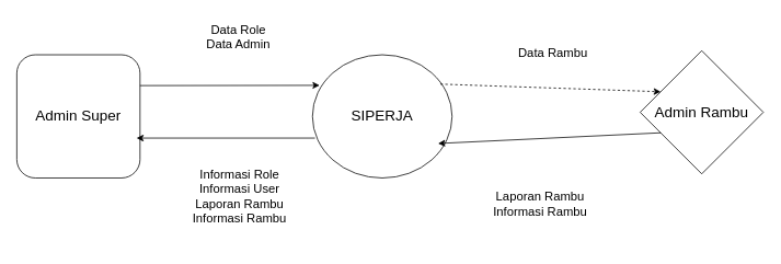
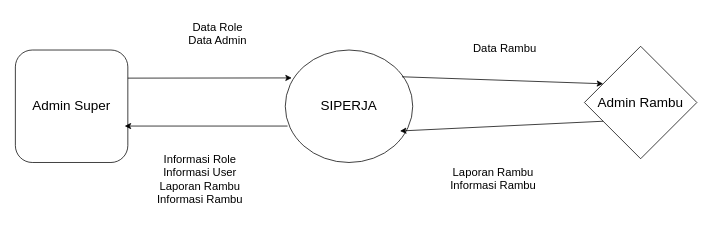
- <mxCell id="9" value="" style="endArrow=classic;html=1;rounded=0;exitX=0.916;exitY=0.238;exitDx=0;exitDy=0;entryX=0;entryY=0.25;entryDx=0;entryDy=0;exitPerimeter=0;dashed=1;" parent="1" source="3" target="8" edge="1"><mxGeometry width="50" height="50" relative="1" as="geometry"><mxPoint x="540" y="100" as="sourcePoint" /><mxPoint x="759" y="99" as="targetPoint" /></mxGeometry></mxCell>
+ <mxCell id="9" value="" style="endArrow=classic;html=1;rounded=0;exitX=0.916;exitY=0.238;exitDx=0;exitDy=0;entryX=0;entryY=0.25;entryDx=0;entryDy=0;exitPerimeter=0;" parent="1" source="3" target="8" edge="1"><mxGeometry width="50" height="50" relative="1" as="geometry"><mxPoint x="540" y="100" as="sourcePoint" /><mxPoint x="759" y="99" as="targetPoint" /></mxGeometry></mxCell>
- <mxCell id="7" value="&lt;span style=&quot;font-size: 15px;&quot;&gt;Informasi Role&lt;/span&gt;&lt;div&gt;&lt;span style=&quot;font-size: 15px;&quot;&gt;Informasi User&lt;/span&gt;&lt;/div&gt;&lt;div&gt;&lt;span style=&quot;font-size: 15px;&quot;&gt;Laporan Rambu&lt;/span&gt;&lt;/div&gt;&lt;div&gt;&lt;span style=&quot;font-size: 15px;&quot;&gt;Informasi Rambu&lt;/span&gt;&lt;/div&gt;" style="text;html=1;align=center;verticalAlign=middle;whiteSpace=wrap;rounded=0;" parent="1" vertex="1"><mxGeometry x="210" y="186" width="163" height="104" as="geometry" /></mxCell>
+ <mxCell id="7" value="&lt;span style=&quot;font-size: 15px;&quot;&gt;Informasi Role&lt;/span&gt;&lt;div&gt;&lt;span style=&quot;font-size: 15px;&quot;&gt;Informasi User&lt;/span&gt;&lt;/div&gt;&lt;div&gt;&lt;span style=&quot;font-size: 15px;&quot;&gt;Laporan Rambu&lt;/span&gt;&lt;/div&gt;&lt;div&gt;&lt;span style=&quot;font-size: 15px;&quot;&gt;Informasi Rambu&lt;/span&gt;&lt;/div&gt;" style="text;html=1;align=center;verticalAlign=middle;whiteSpace=wrap;rounded=0;" parent="1" vertex="1"><mxGeometry x="185" y="186" width="163" height="104" as="geometry" /></mxCell>
- <mxCell id="11" value="&lt;div&gt;&lt;span style=&quot;font-size: 15px;&quot;&gt;Laporan Rambu&lt;/span&gt;&lt;/div&gt;&lt;div&gt;&lt;span style=&quot;font-size: 15px;&quot;&gt;Informasi Rambu&lt;/span&gt;&lt;/div&gt;" style="text;html=1;align=center;verticalAlign=middle;whiteSpace=wrap;rounded=0;" parent="1" vertex="1"><mxGeometry x="576" y="195" width="163" height="104" as="geometry" /></mxCell>
+ <mxCell id="11" value="&lt;div&gt;&lt;span style=&quot;font-size: 15px;&quot;&gt;Laporan Rambu&lt;/span&gt;&lt;/div&gt;&lt;div&gt;&lt;span style=&quot;font-size: 15px;&quot;&gt;Informasi Rambu&lt;/span&gt;&lt;/div&gt;" style="text;html=1;align=center;verticalAlign=middle;whiteSpace=wrap;rounded=0;" parent="1" vertex="1"><mxGeometry x="576" y="185" width="163" height="104" as="geometry" /></mxCell>
